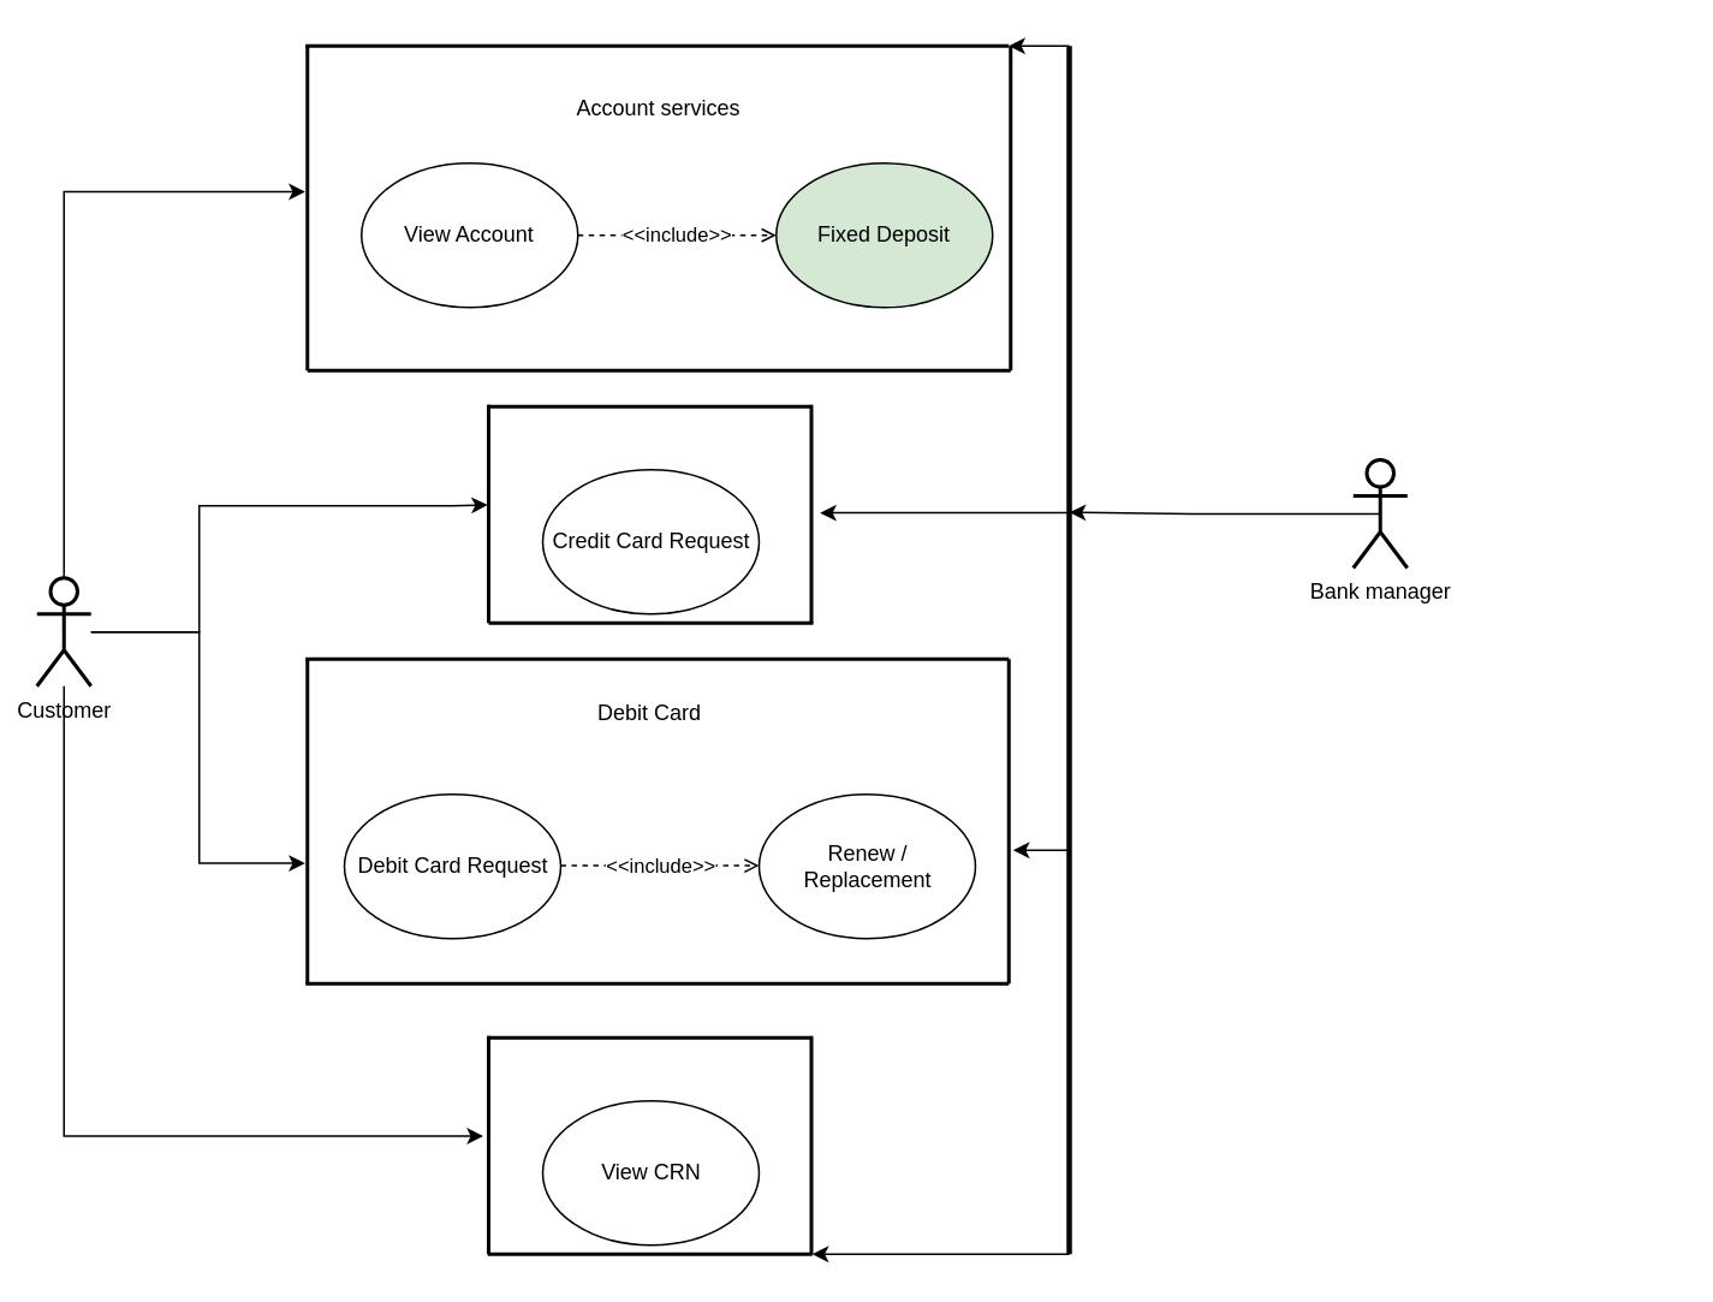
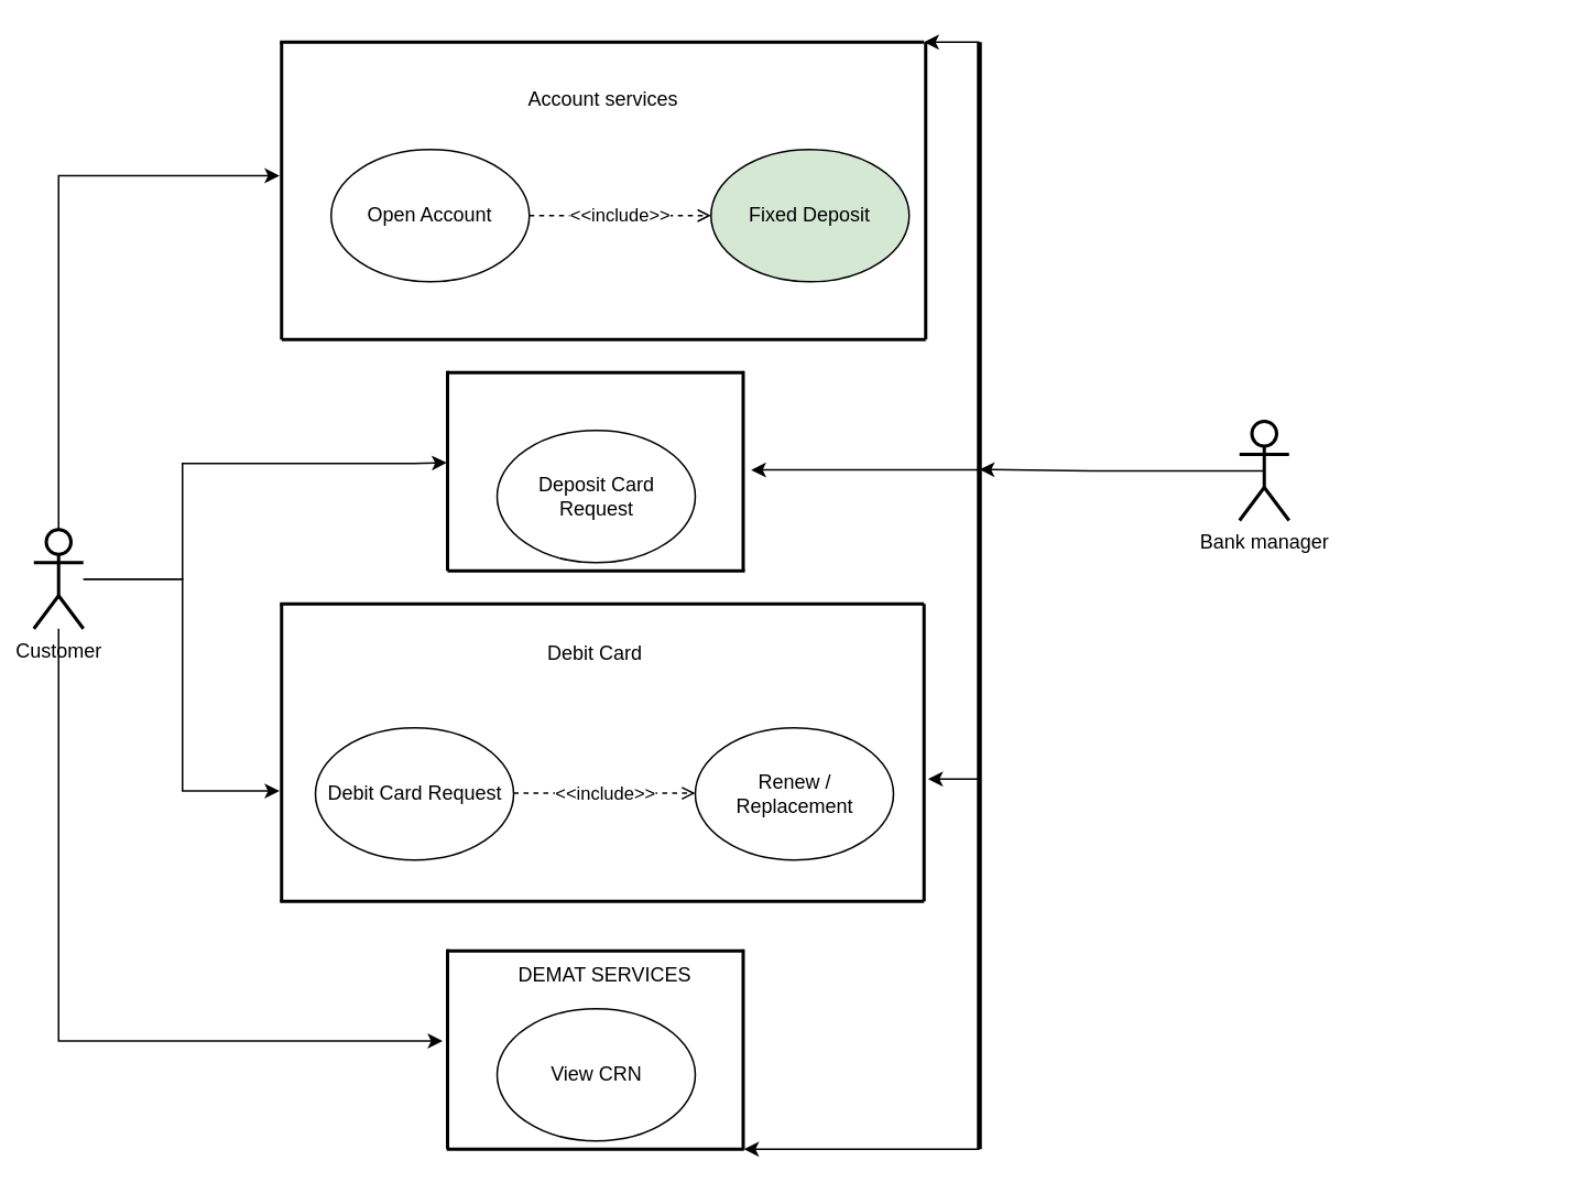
- <mxCell id="3" value="View Account" style="ellipse;whiteSpace=wrap;html=1;strokeWidth=1;" vertex="1" parent="1"><mxGeometry x="200" y="90" width="120" height="80" as="geometry" /></mxCell>
+ <mxCell id="3" value="Open Account" style="ellipse;whiteSpace=wrap;html=1;strokeWidth=1;" vertex="1" parent="1"><mxGeometry x="200" y="90" width="120" height="80" as="geometry" /></mxCell>
- <mxCell id="4" value="Credit Card Request" style="ellipse;whiteSpace=wrap;html=1;strokeWidth=1;" vertex="1" parent="1"><mxGeometry x="300.5" y="260" width="120" height="80" as="geometry" /></mxCell>
+ <mxCell id="4" value="Deposit Card Request" style="ellipse;whiteSpace=wrap;html=1;strokeWidth=1;" vertex="1" parent="1"><mxGeometry x="300.5" y="260" width="120" height="80" as="geometry" /></mxCell>
+ <mxCell id="32" value="&lt;div&gt;DEMAT SERVICES&lt;/div&gt;" style="rounded=1;whiteSpace=wrap;html=1;strokeWidth=1;arcSize=27;fillColor=none;strokeColor=none;" vertex="1" parent="1"><mxGeometry x="300.5" y="580" width="130" height="20" as="geometry" /></mxCell>
